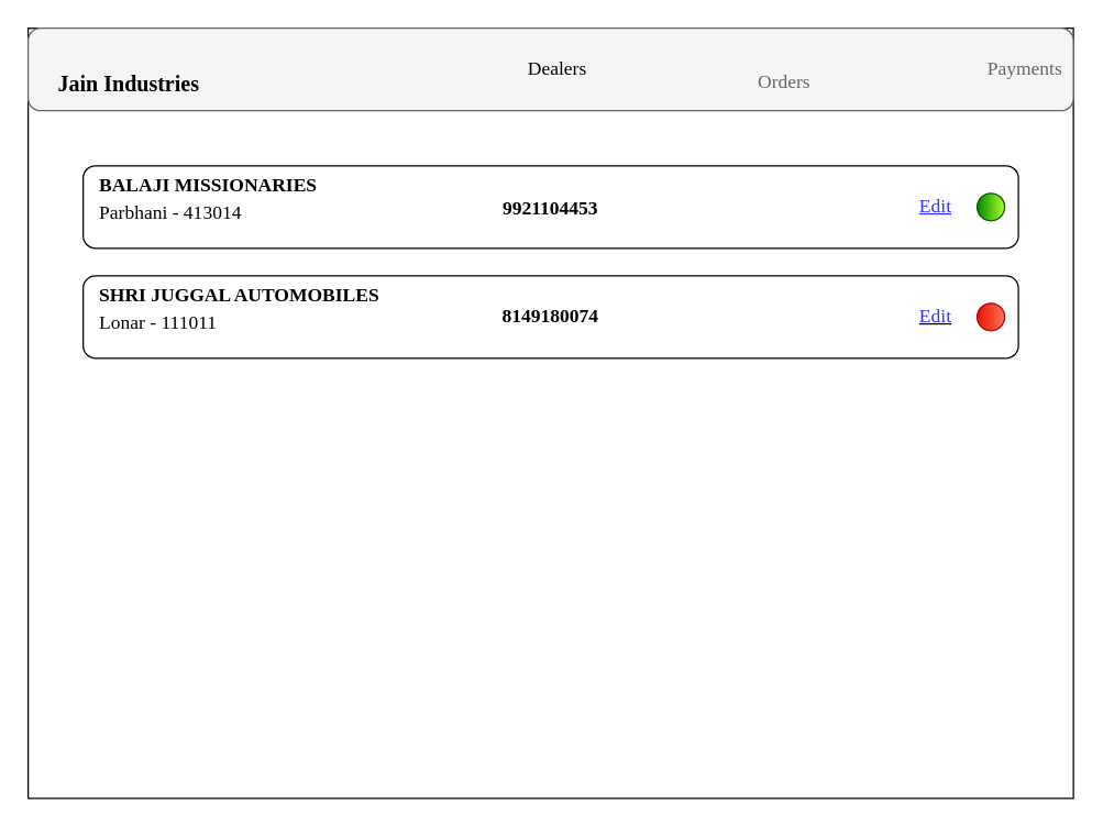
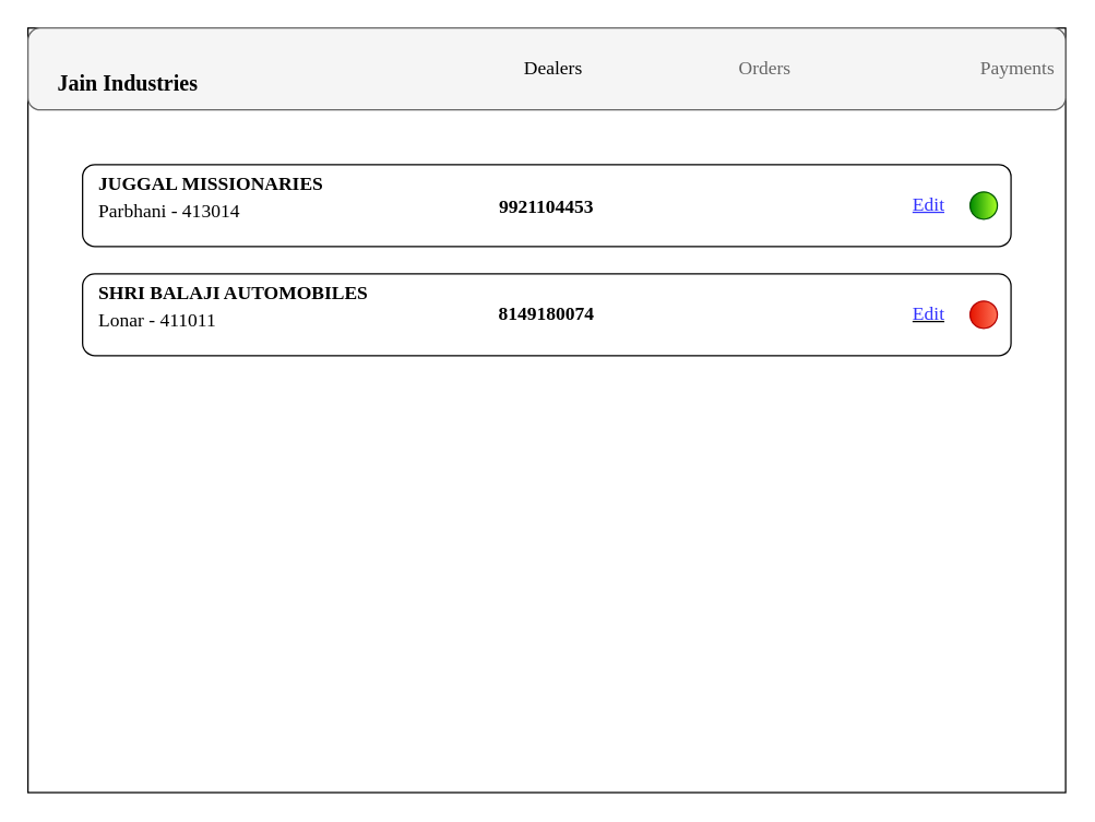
- <mxCell id="15" value="Orders" style="text;html=1;strokeColor=none;fillColor=none;align=center;verticalAlign=middle;whiteSpace=wrap;rounded=0;fontSize=14;fontFamily=Comic Sans MS;fontColor=#666666;" vertex="1" parent="1"><mxGeometry x="540" y="45" width="60" height="30" as="geometry" /></mxCell>
+ <mxCell id="15" value="Orders" style="text;html=1;strokeColor=none;fillColor=none;align=center;verticalAlign=middle;whiteSpace=wrap;rounded=0;fontSize=14;fontFamily=Comic Sans MS;fontColor=#666666;" vertex="1" parent="1"><mxGeometry x="530" y="35" width="60" height="30" as="geometry" /></mxCell>
- <mxCell id="4" value="&lt;b style=&quot;font-size: 14px;&quot;&gt;&lt;font style=&quot;font-size: 14px;&quot;&gt;BALAJI MISSIONARIES&lt;/font&gt;&lt;/b&gt;" style="text;html=1;strokeColor=none;fillColor=none;align=left;verticalAlign=middle;whiteSpace=wrap;rounded=0;fontSize=14;fontFamily=Comic Sans MS;" parent="1" vertex="1"><mxGeometry x="70" y="120" width="380" height="30" as="geometry" /></mxCell>
+ <mxCell id="4" value="&lt;b style=&quot;font-size: 14px;&quot;&gt;&lt;font style=&quot;font-size: 14px;&quot;&gt;JUGGAL MISSIONARIES&lt;/font&gt;&lt;/b&gt;" style="text;html=1;strokeColor=none;fillColor=none;align=left;verticalAlign=middle;whiteSpace=wrap;rounded=0;fontSize=14;fontFamily=Comic Sans MS;" parent="1" vertex="1"><mxGeometry x="70" y="120" width="380" height="30" as="geometry" /></mxCell>
- <mxCell id="8" value="&lt;font style=&quot;font-size: 14px;&quot;&gt;&lt;b style=&quot;font-size: 14px;&quot;&gt;SHRI JUGGAL AUTOMOBILES&lt;/b&gt;&lt;/font&gt;" style="text;html=1;strokeColor=none;fillColor=none;align=left;verticalAlign=middle;whiteSpace=wrap;rounded=0;fontSize=14;fontFamily=Comic Sans MS;" parent="1" vertex="1"><mxGeometry x="70" y="200" width="380" height="30" as="geometry" /></mxCell>
+ <mxCell id="8" value="&lt;font style=&quot;font-size: 14px;&quot;&gt;&lt;b style=&quot;font-size: 14px;&quot;&gt;SHRI BALAJI AUTOMOBILES&lt;/b&gt;&lt;/font&gt;" style="text;html=1;strokeColor=none;fillColor=none;align=left;verticalAlign=middle;whiteSpace=wrap;rounded=0;fontSize=14;fontFamily=Comic Sans MS;" parent="1" vertex="1"><mxGeometry x="70" y="200" width="380" height="30" as="geometry" /></mxCell>
- <mxCell id="9" value="&lt;font style=&quot;font-size: 14px;&quot;&gt;Lonar - 111011&lt;/font&gt;" style="text;html=1;strokeColor=none;fillColor=none;align=left;verticalAlign=middle;whiteSpace=wrap;rounded=0;fontFamily=Comic Sans MS;fontSize=14;" parent="1" vertex="1"><mxGeometry x="70" y="220" width="390" height="30" as="geometry" /></mxCell>
+ <mxCell id="9" value="&lt;font style=&quot;font-size: 14px;&quot;&gt;Lonar - 411011&lt;/font&gt;" style="text;html=1;strokeColor=none;fillColor=none;align=left;verticalAlign=middle;whiteSpace=wrap;rounded=0;fontFamily=Comic Sans MS;fontSize=14;" parent="1" vertex="1"><mxGeometry x="70" y="220" width="390" height="30" as="geometry" /></mxCell>
